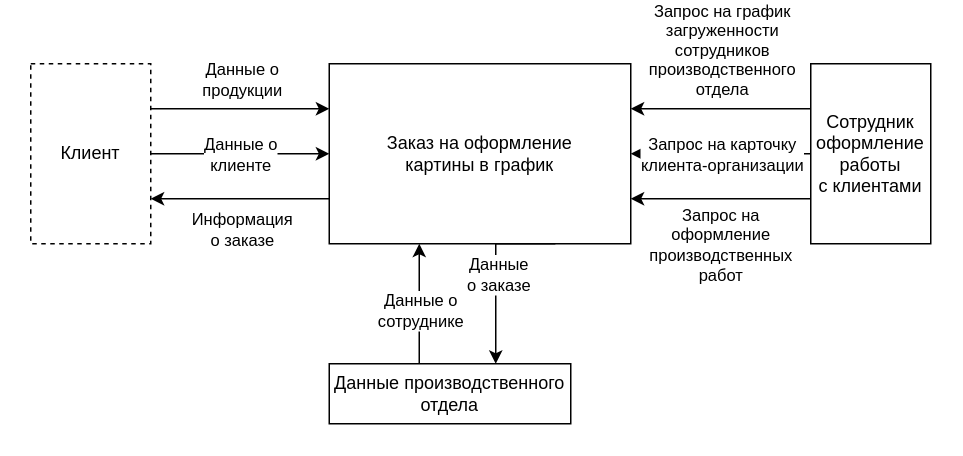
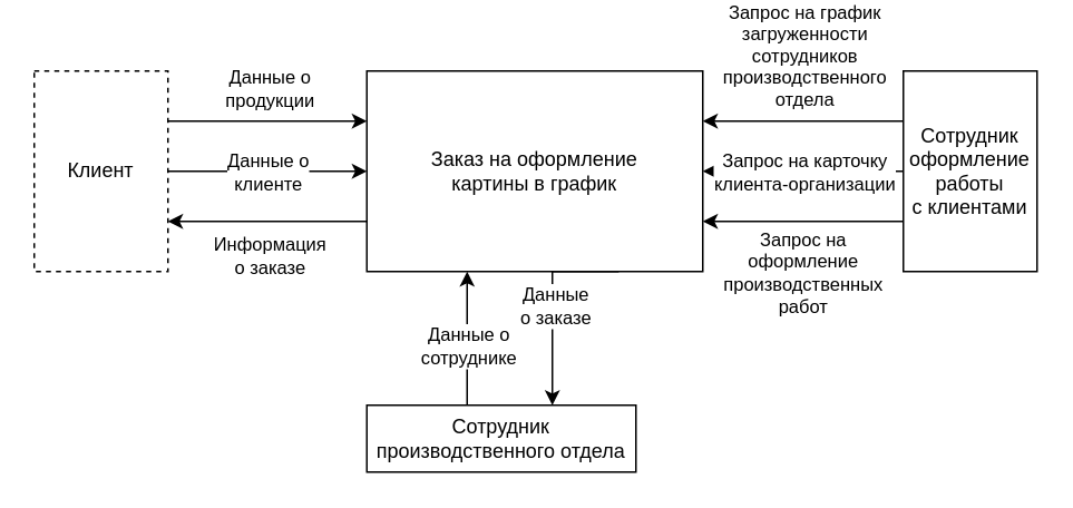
- <mxCell id="21" value="Данные производственного отдела" style="rounded=0;whiteSpace=wrap;html=1;" parent="1" vertex="1"><mxGeometry x="219" y="220" width="161" height="40" as="geometry" /></mxCell>
+ <mxCell id="21" value="Сотрудник производственного отдела" style="rounded=0;whiteSpace=wrap;html=1;" parent="1" vertex="1"><mxGeometry x="219" y="220" width="161" height="40" as="geometry" /></mxCell>
